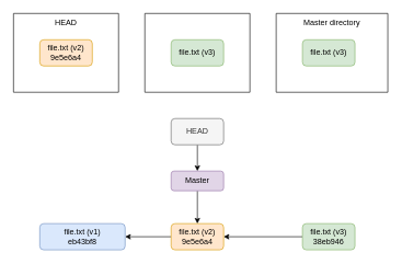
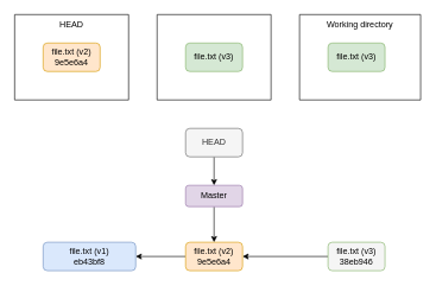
- <mxCell id="9" value="Master directory" style="text;html=1;align=center;verticalAlign=middle;whiteSpace=wrap;rounded=0;" parent="7" vertex="1"><mxGeometry width="170" height="30" as="geometry" /></mxCell>
+ <mxCell id="9" value="Working directory" style="text;html=1;align=center;verticalAlign=middle;whiteSpace=wrap;rounded=0;" parent="7" vertex="1"><mxGeometry width="170" height="30" as="geometry" /></mxCell>
- <mxCell id="15" value="&lt;div&gt;file.txt (v3)&lt;div&gt;38eb946&lt;/div&gt;&lt;/div&gt;" style="rounded=1;whiteSpace=wrap;html=1;fillColor=#d5e8d4;strokeColor=#82b366;" parent="1" vertex="1"><mxGeometry x="460" y="340" width="80" height="40" as="geometry" /></mxCell>
+ <mxCell id="15" value="&lt;div&gt;file.txt (v3)&lt;div&gt;38eb946&lt;/div&gt;&lt;/div&gt;" style="rounded=1;whiteSpace=wrap;html=1;fillColor=#f5f5f5;strokeColor=#82b366;" parent="1" vertex="1"><mxGeometry x="460" y="340" width="80" height="40" as="geometry" /></mxCell>
